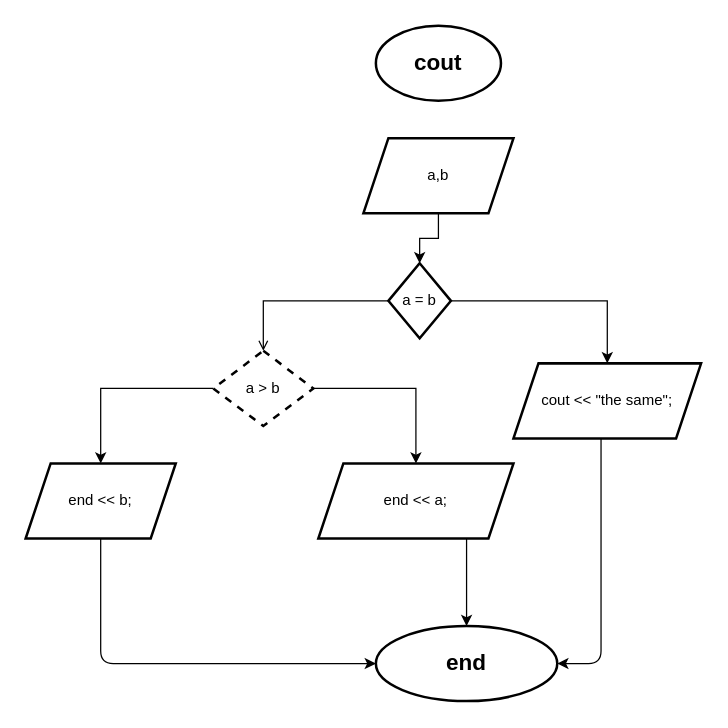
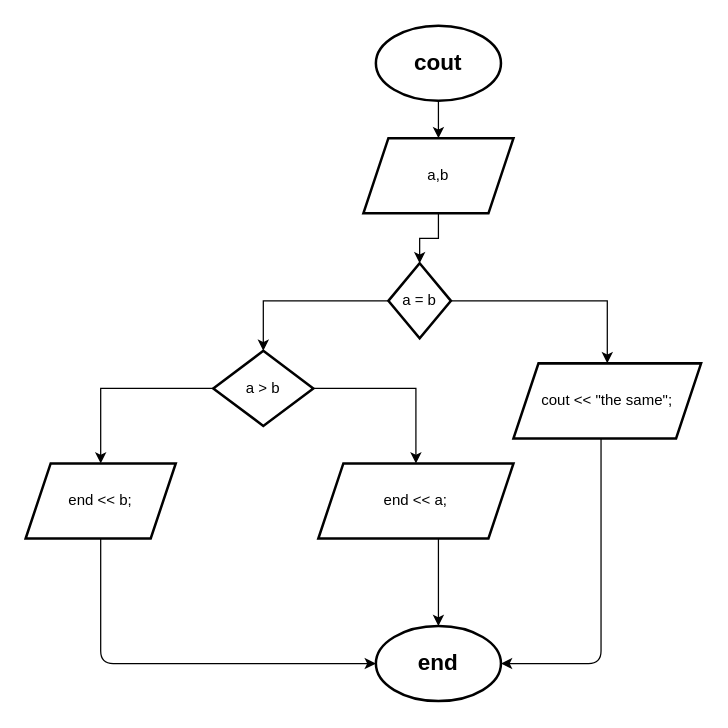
+ <mxCell id="5" value="" style="edgeStyle=orthogonalEdgeStyle;rounded=0;orthogonalLoop=1;jettySize=auto;html=1;" edge="1" parent="1" source="6" target="8"><mxGeometry relative="1" as="geometry" /></mxCell>
- <mxCell id="10" value="" style="edgeStyle=orthogonalEdgeStyle;rounded=0;orthogonalLoop=1;jettySize=auto;html=1;endArrow=open;" edge="1" parent="1" source="11" target="15"><mxGeometry relative="1" as="geometry" /></mxCell>
+ <mxCell id="10" value="" style="edgeStyle=orthogonalEdgeStyle;rounded=0;orthogonalLoop=1;jettySize=auto;html=1;" edge="1" parent="1" source="11" target="15"><mxGeometry relative="1" as="geometry" /></mxCell>
- <mxCell id="15" value="a &amp;gt; b" style="rhombus;whiteSpace=wrap;html=1;strokeWidth=2;dashed=1;" vertex="1" parent="1"><mxGeometry x="170" y="280" width="80" height="60" as="geometry" /></mxCell>
+ <mxCell id="15" value="a &amp;gt; b" style="rhombus;whiteSpace=wrap;html=1;strokeWidth=2;" vertex="1" parent="1"><mxGeometry x="170" y="280" width="80" height="60" as="geometry" /></mxCell>
- <mxCell id="18" value="&lt;h2&gt;end&lt;/h2&gt;" style="strokeWidth=2;html=1;shape=mxgraph.flowchart.start_1;whiteSpace=wrap;" vertex="1" parent="1"><mxGeometry x="300" y="500" width="145" height="60" as="geometry" /></mxCell>
+ <mxCell id="18" value="&lt;h2&gt;end&lt;/h2&gt;" style="strokeWidth=2;html=1;shape=mxgraph.flowchart.start_1;whiteSpace=wrap;" vertex="1" parent="1"><mxGeometry x="300" y="500" width="100" height="60" as="geometry" /></mxCell>
